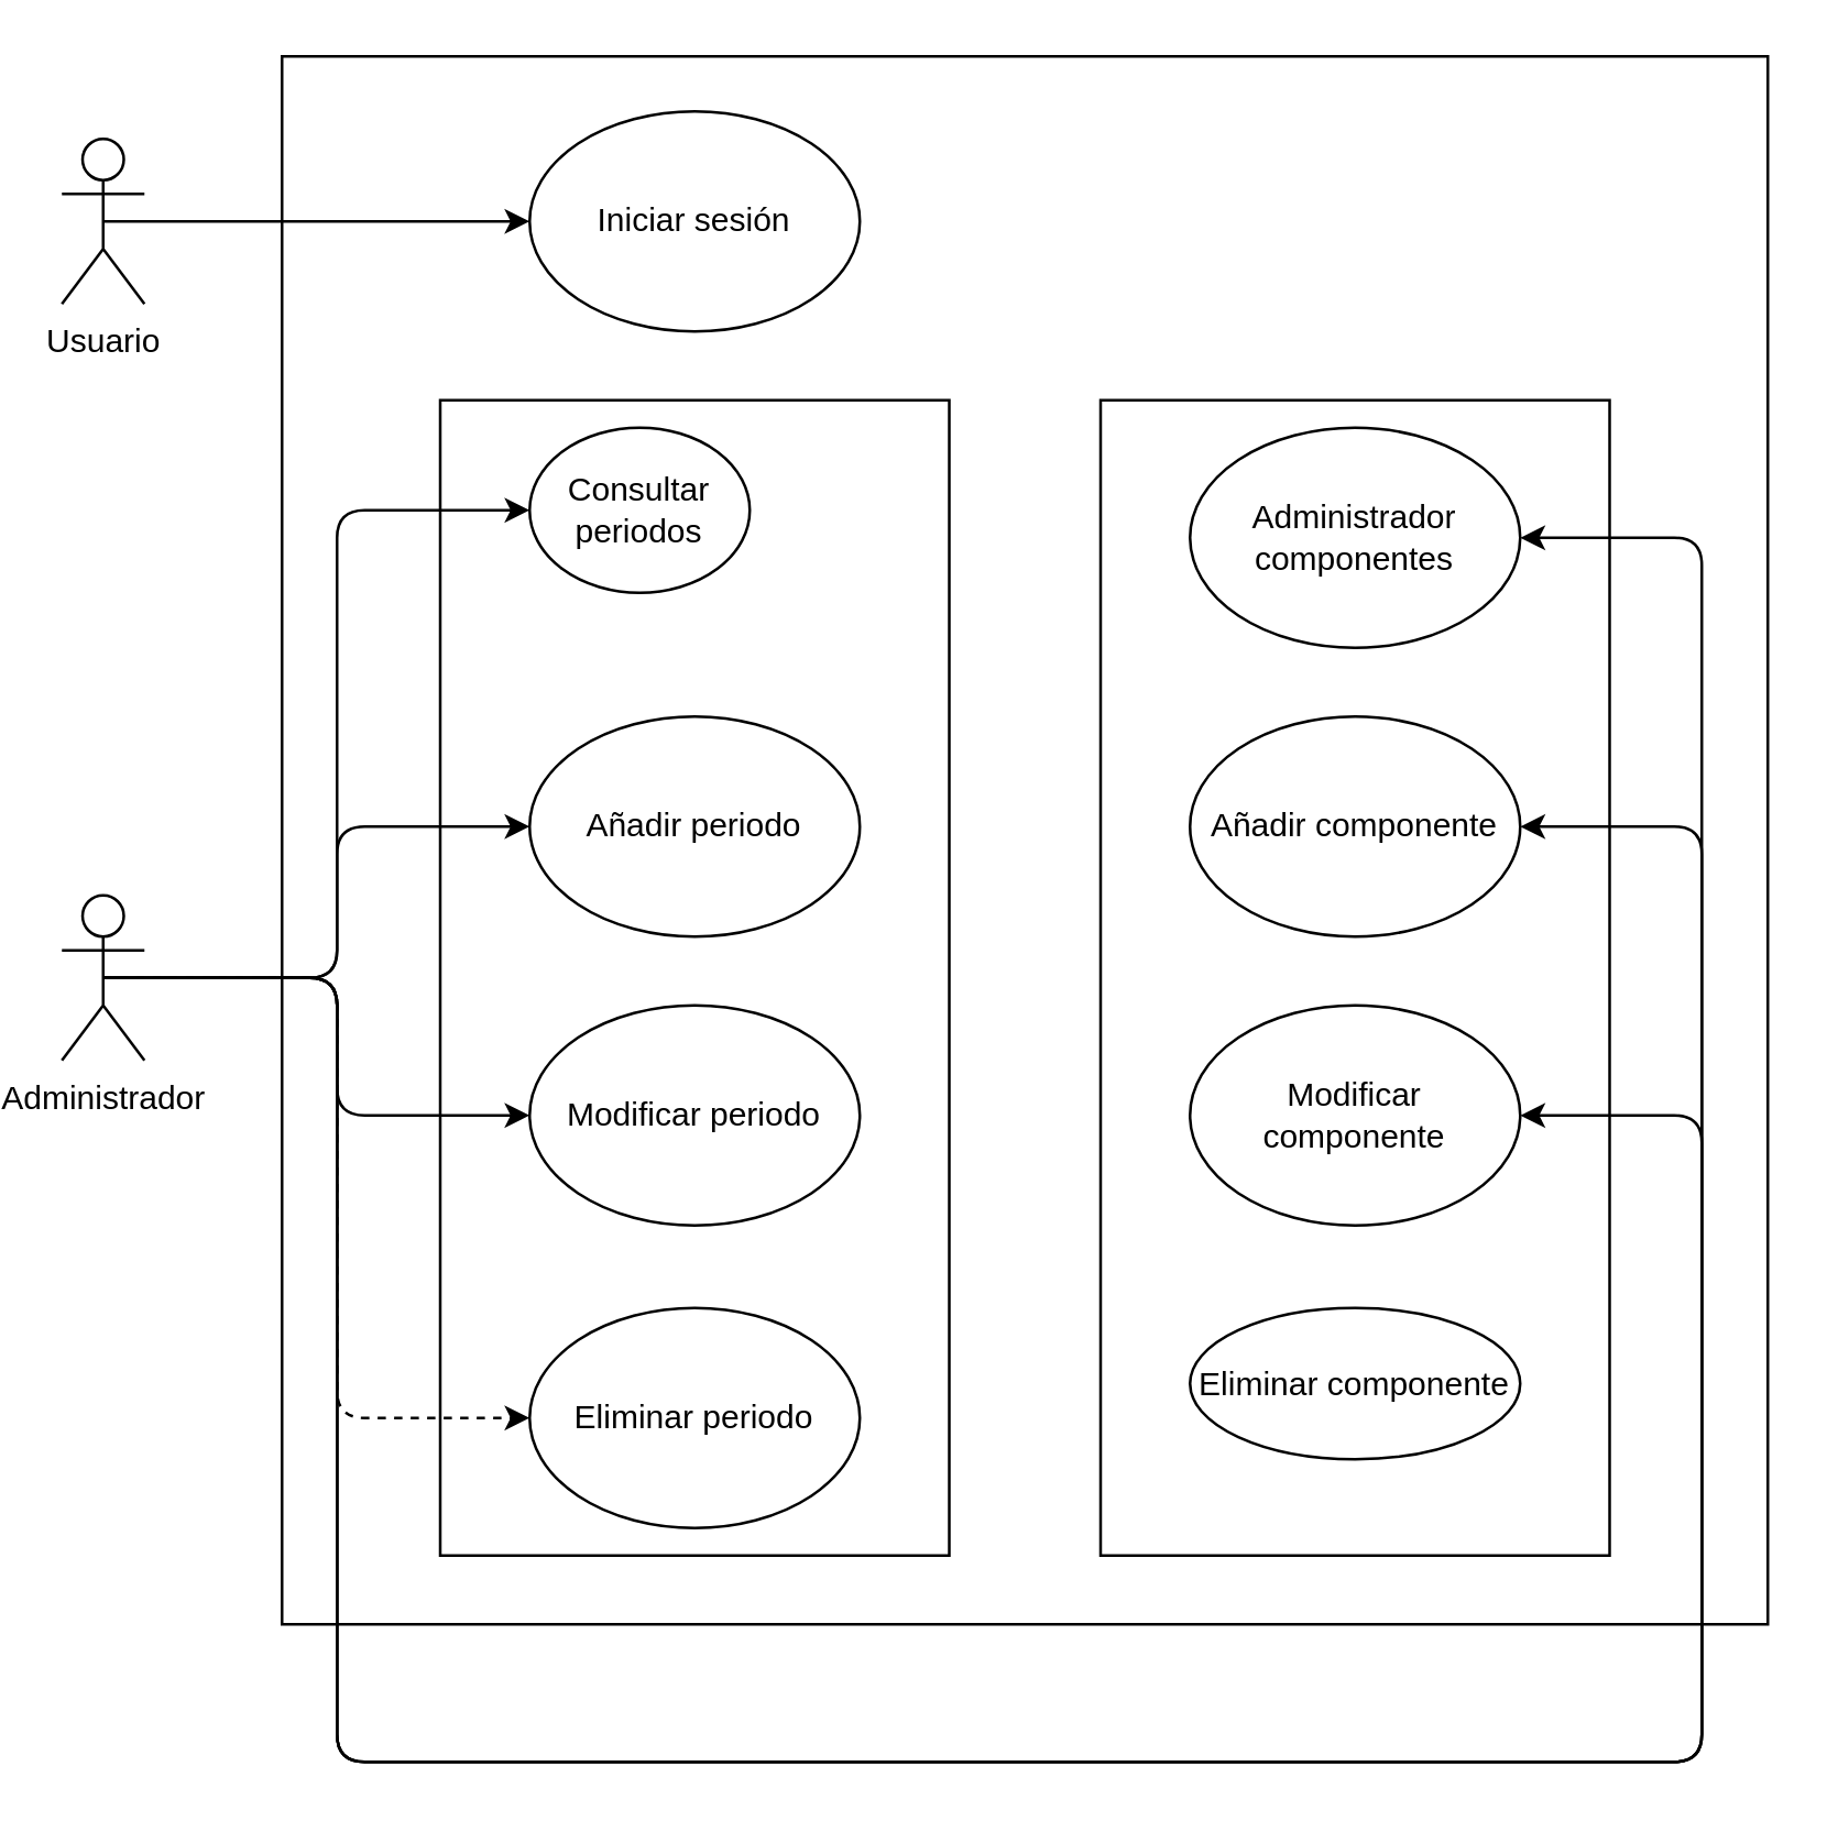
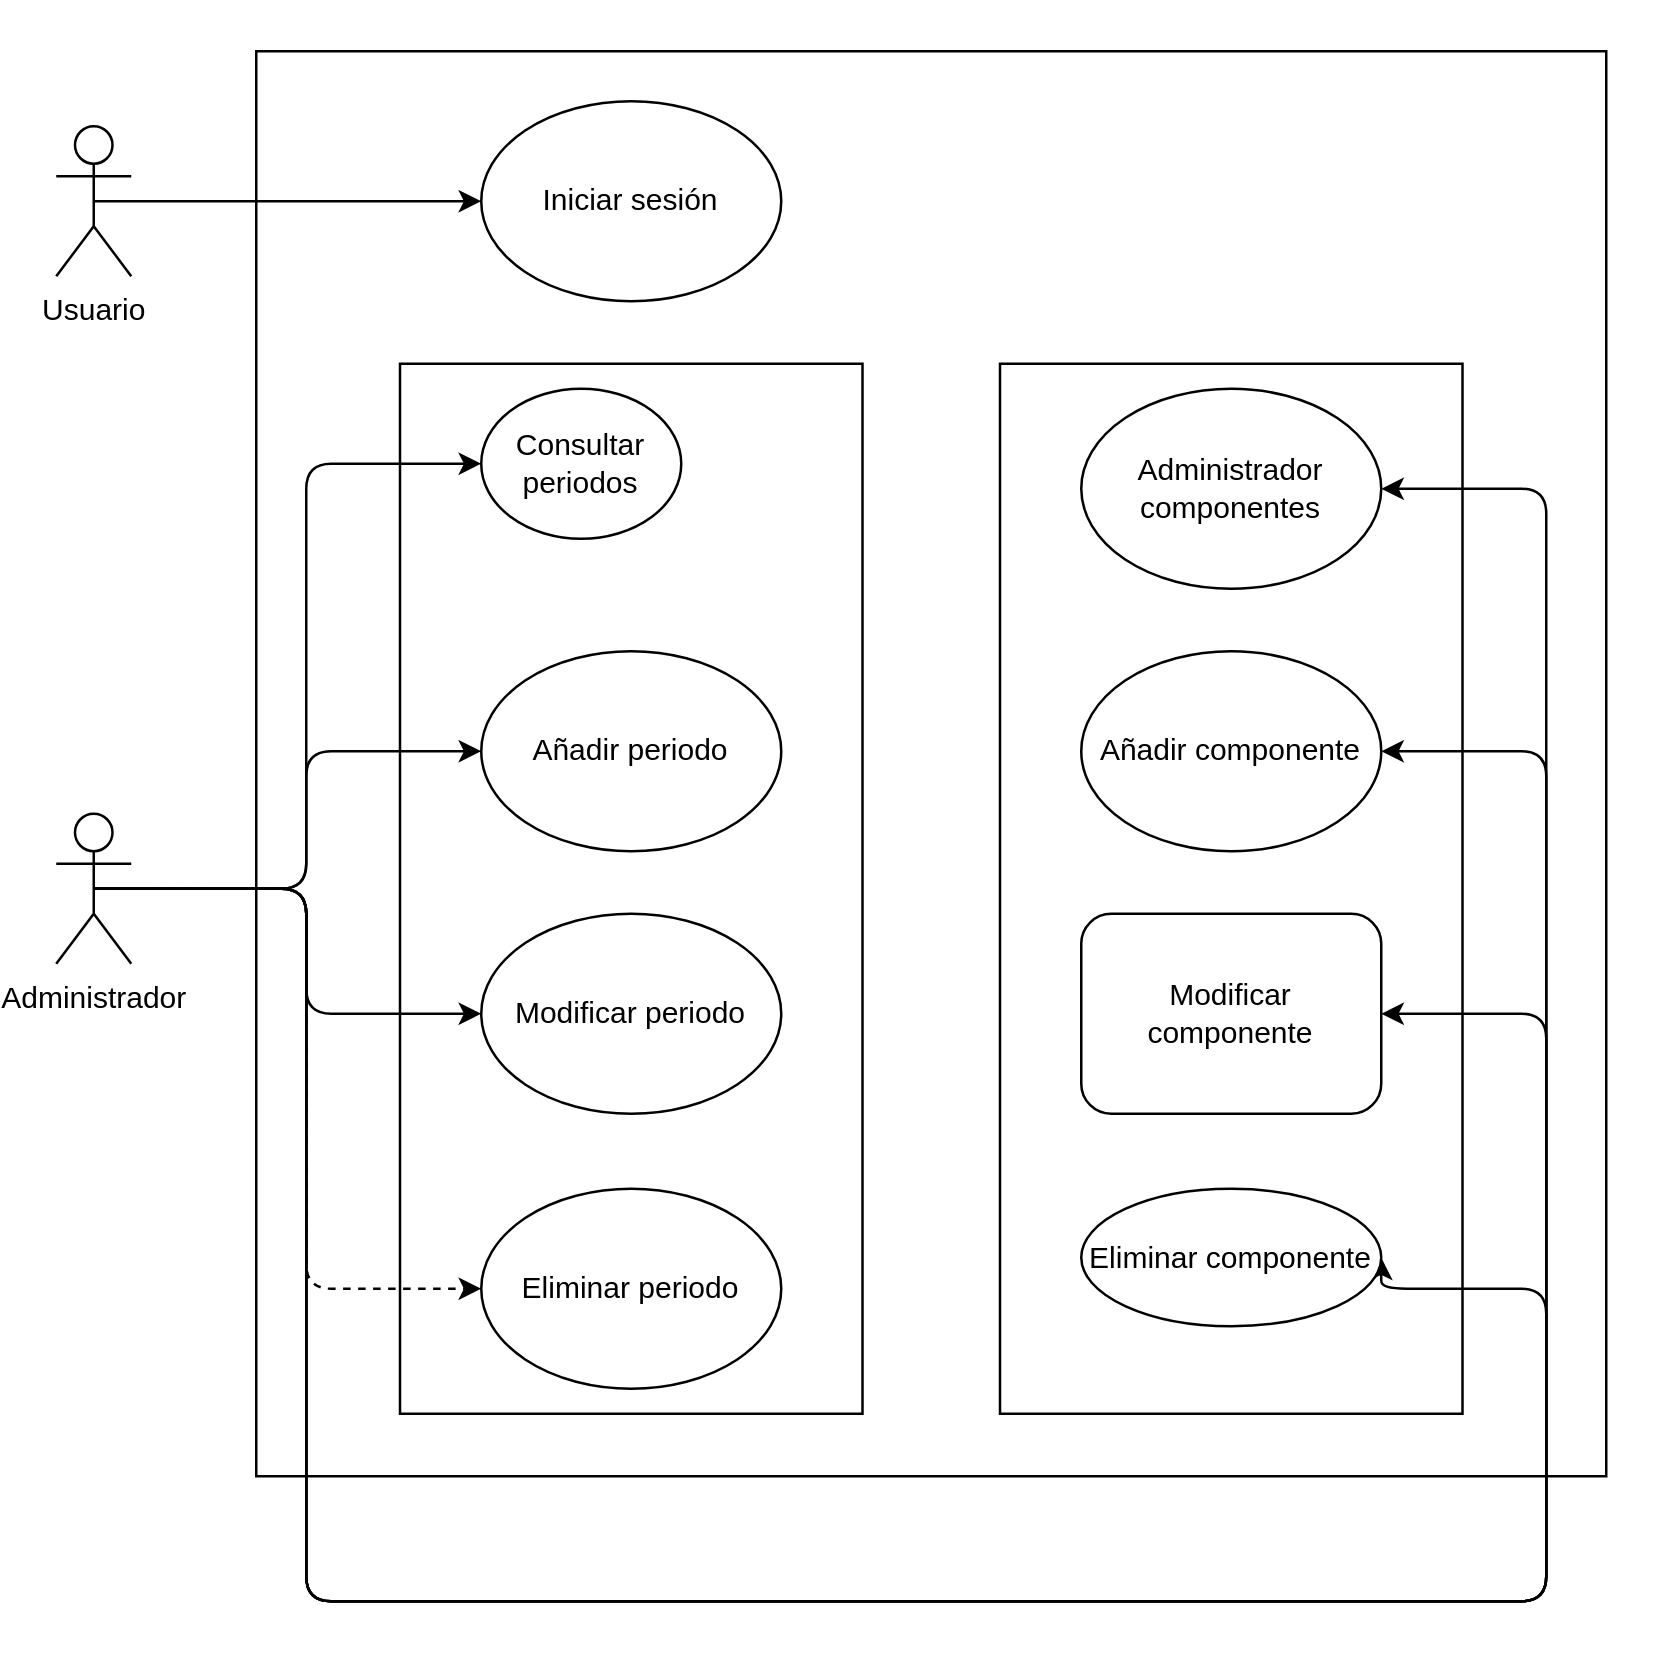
- <mxCell id="15" value="Modificar componente" style="ellipse;whiteSpace=wrap;html=1;" vertex="1" parent="1"><mxGeometry x="430" y="365" width="120" height="80" as="geometry" /></mxCell>
+ <mxCell id="15" value="Modificar componente" style="whiteSpace=wrap;html=1;rounded=1;" vertex="1" parent="1"><mxGeometry x="430" y="365" width="120" height="80" as="geometry" /></mxCell>
+ <mxCell id="9" style="edgeStyle=orthogonalEdgeStyle;rounded=1;orthogonalLoop=1;jettySize=auto;html=1;exitX=0.5;exitY=0.5;exitDx=0;exitDy=0;exitPerimeter=0;entryX=1;entryY=0.5;entryDx=0;entryDy=0;" edge="1" parent="1" source="13" target="17"><mxGeometry relative="1" as="geometry"><Array as="points"><mxPoint x="120" y="355" /><mxPoint x="120" y="640" /><mxPoint x="616" y="640" /><mxPoint x="616" y="515" /></Array></mxGeometry></mxCell>
